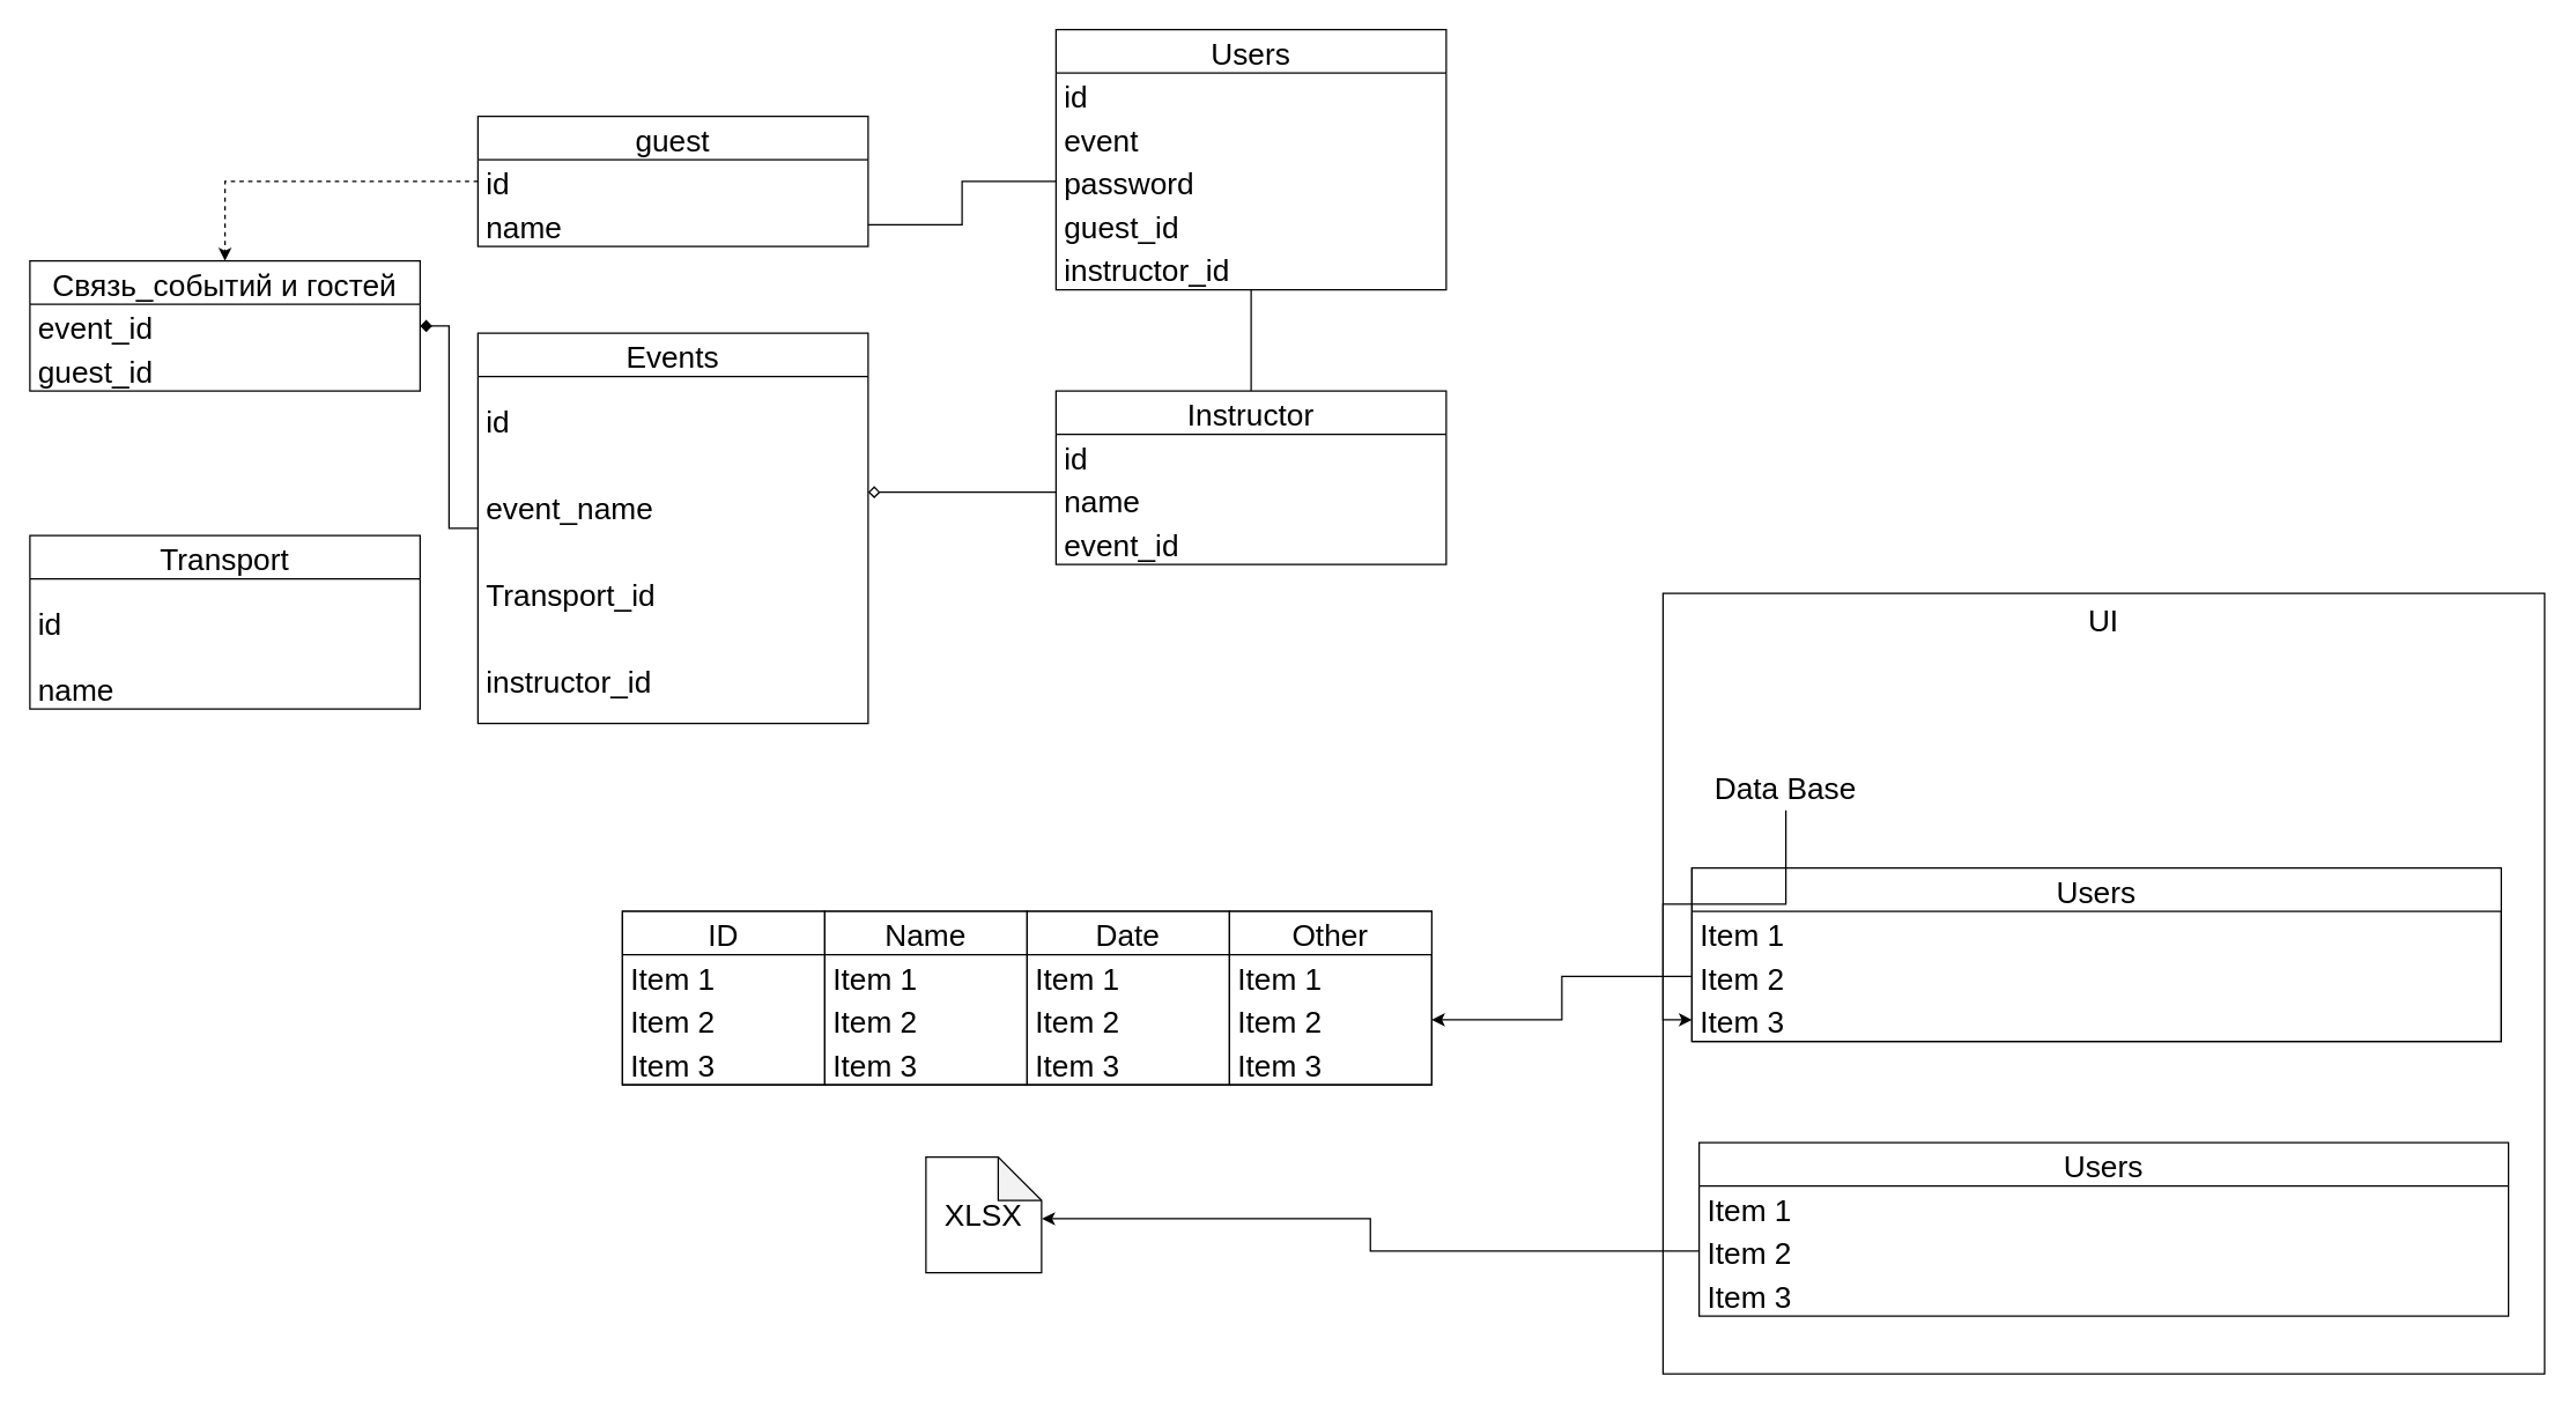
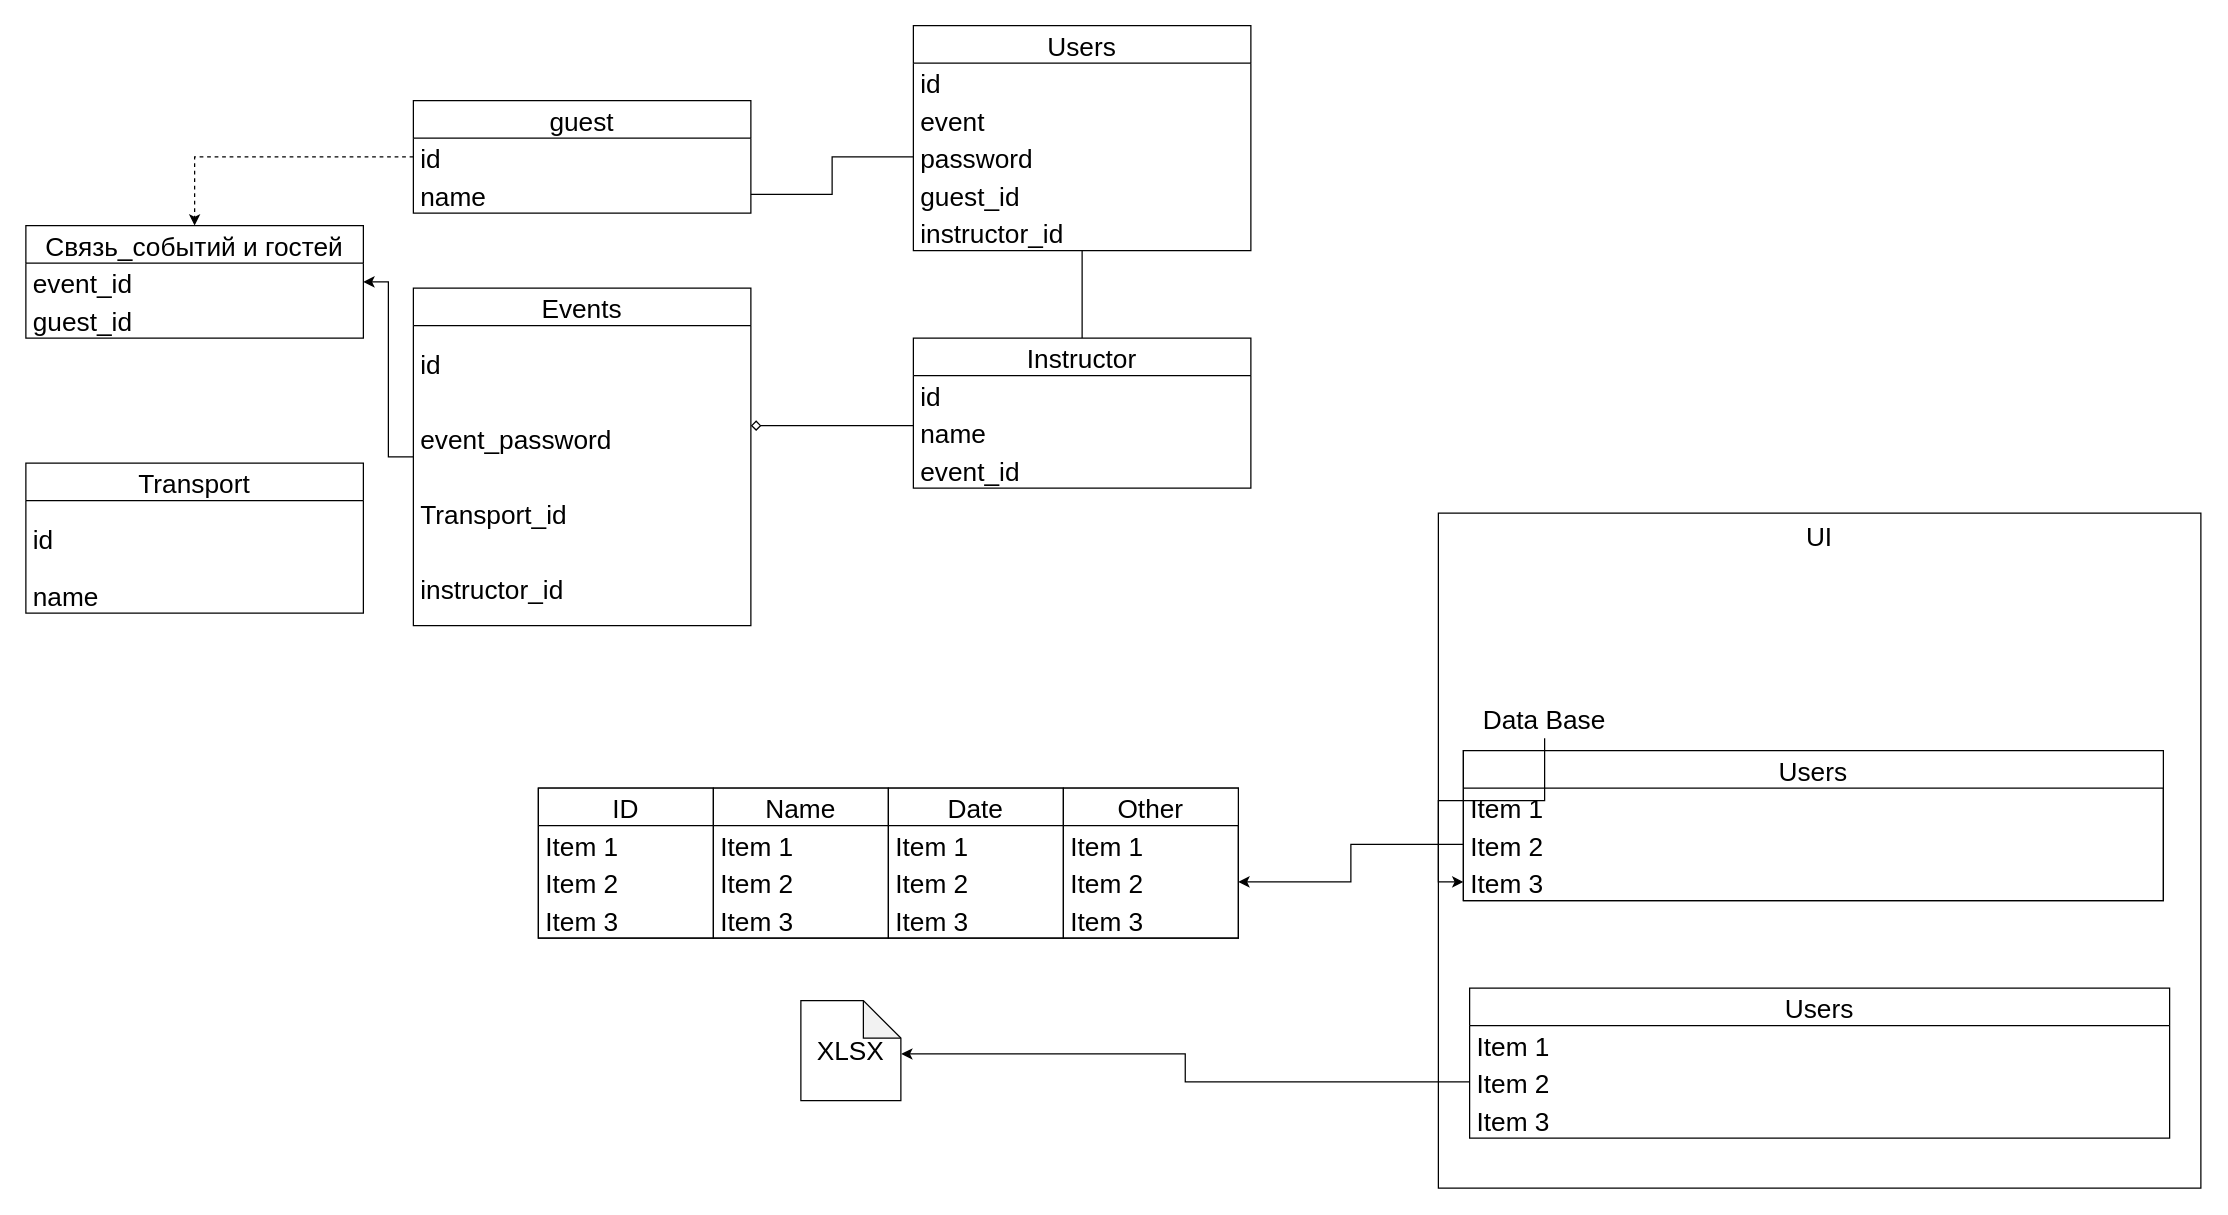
- <mxCell id="34" style="edgeStyle=orthogonalEdgeStyle;rounded=0;orthogonalLoop=1;jettySize=auto;html=1;endArrow=diamond;" parent="1" source="35" target="59" edge="1"><mxGeometry relative="1" as="geometry" /></mxCell>
+ <mxCell id="34" style="edgeStyle=orthogonalEdgeStyle;rounded=0;orthogonalLoop=1;jettySize=auto;html=1;" parent="1" source="35" target="59" edge="1"><mxGeometry relative="1" as="geometry" /></mxCell>
- <mxCell id="37" value="event_name" style="text;strokeColor=none;fillColor=none;align=left;verticalAlign=middle;spacingLeft=4;spacingRight=4;overflow=hidden;points=[[0,0.5],[1,0.5]];portConstraint=eastwest;rotatable=0;fontSize=21;" parent="35" vertex="1"><mxGeometry y="90" width="270" height="60" as="geometry" /></mxCell>
+ <mxCell id="37" value="event_password" style="text;strokeColor=none;fillColor=none;align=left;verticalAlign=middle;spacingLeft=4;spacingRight=4;overflow=hidden;points=[[0,0.5],[1,0.5]];portConstraint=eastwest;rotatable=0;fontSize=21;" parent="35" vertex="1"><mxGeometry y="90" width="270" height="60" as="geometry" /></mxCell>
- <mxCell id="26" value="Data Base" style="text;html=1;strokeColor=none;fillColor=none;align=center;verticalAlign=middle;whiteSpace=wrap;rounded=0;fontSize=21;" parent="1" vertex="1"><mxGeometry x="1170" y="530" width="130" height="30" as="geometry" /></mxCell>
+ <mxCell id="26" value="Data Base" style="text;html=1;strokeColor=none;fillColor=none;align=center;verticalAlign=middle;whiteSpace=wrap;rounded=0;fontSize=21;" parent="1" vertex="1"><mxGeometry x="1170" y="560" width="130" height="30" as="geometry" /></mxCell>
